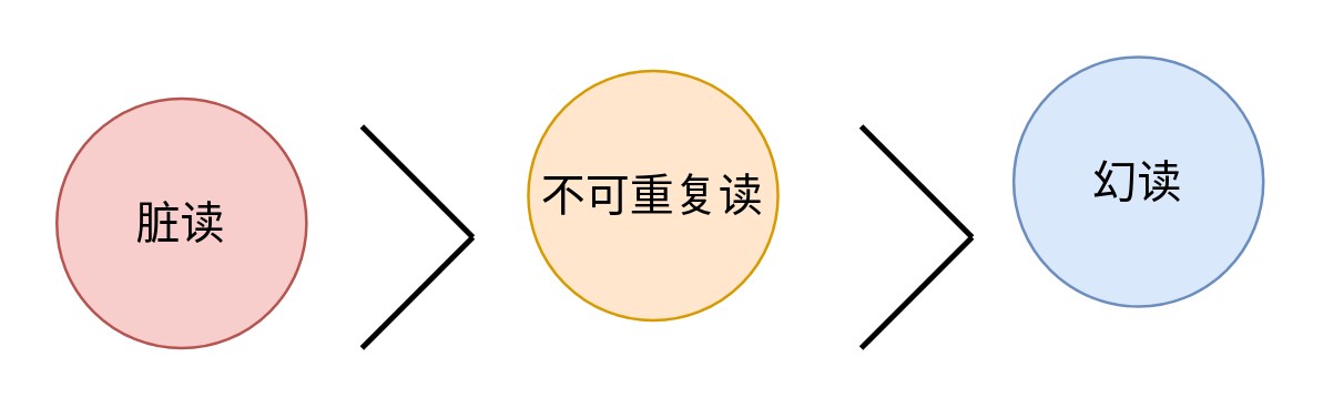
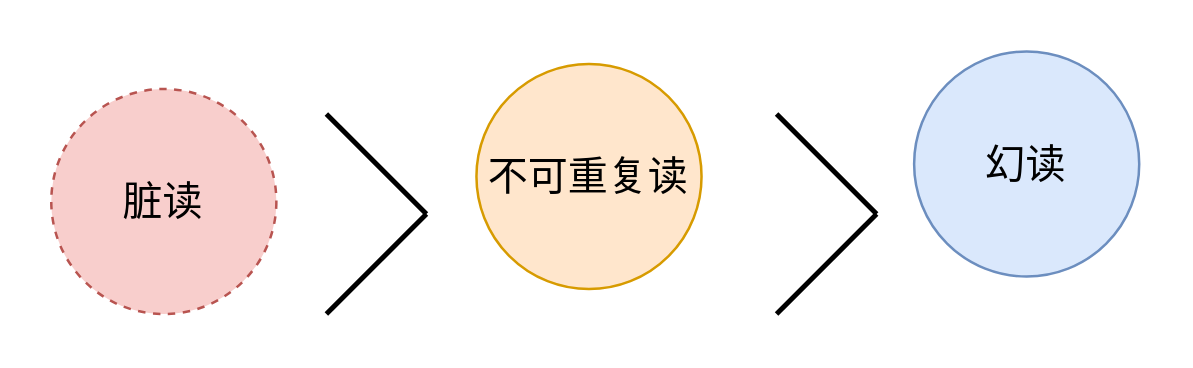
- <mxCell id="2" value="脏读" style="ellipse;whiteSpace=wrap;html=1;aspect=fixed;fontSize=16;fillColor=#f8cecc;strokeColor=#b85450;" vertex="1" parent="1"><mxGeometry x="20" y="35" width="90" height="90" as="geometry" /></mxCell>
+ <mxCell id="2" value="脏读" style="ellipse;whiteSpace=wrap;html=1;aspect=fixed;fontSize=16;fillColor=#f8cecc;strokeColor=#b85450;dashed=1;" vertex="1" parent="1"><mxGeometry x="20" y="35" width="90" height="90" as="geometry" /></mxCell>
